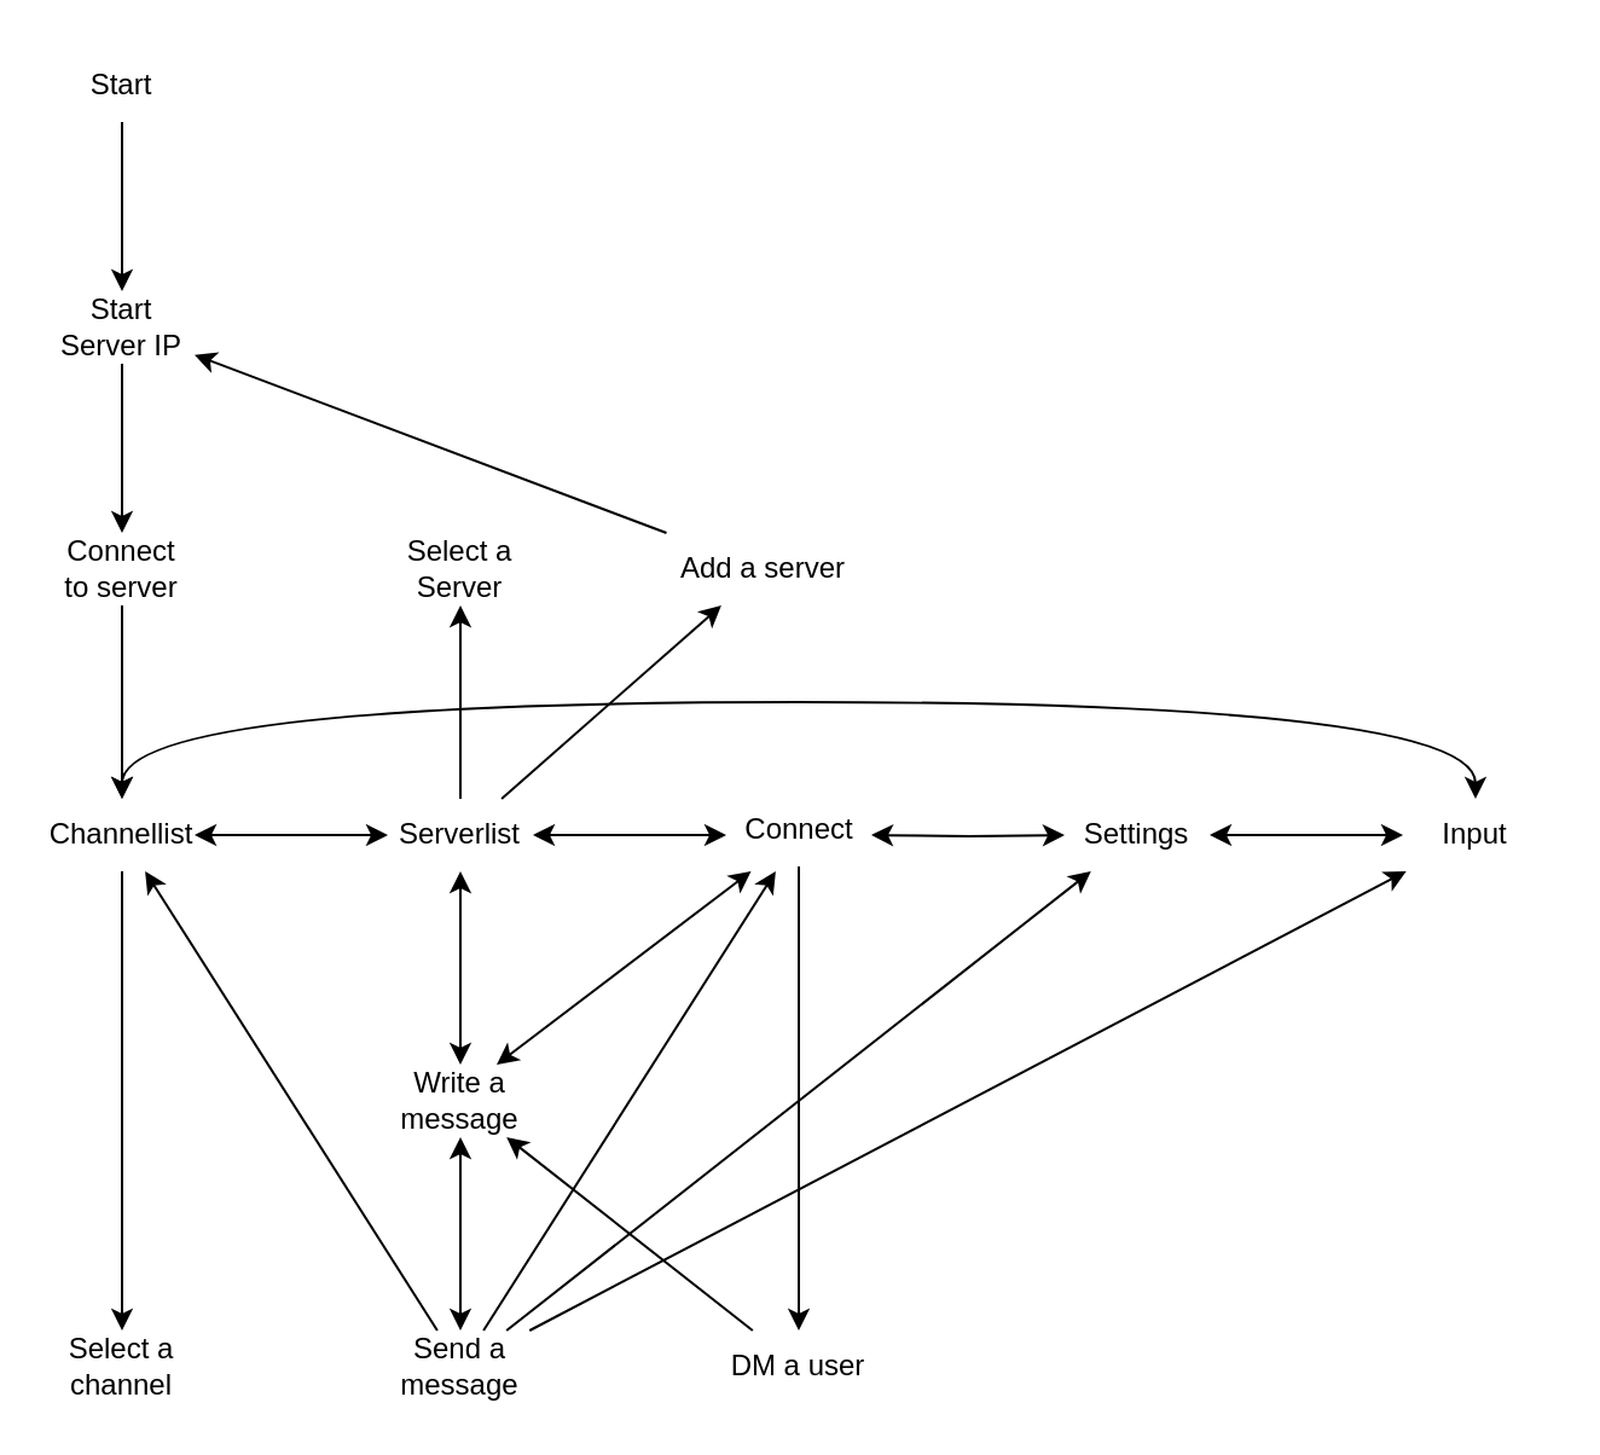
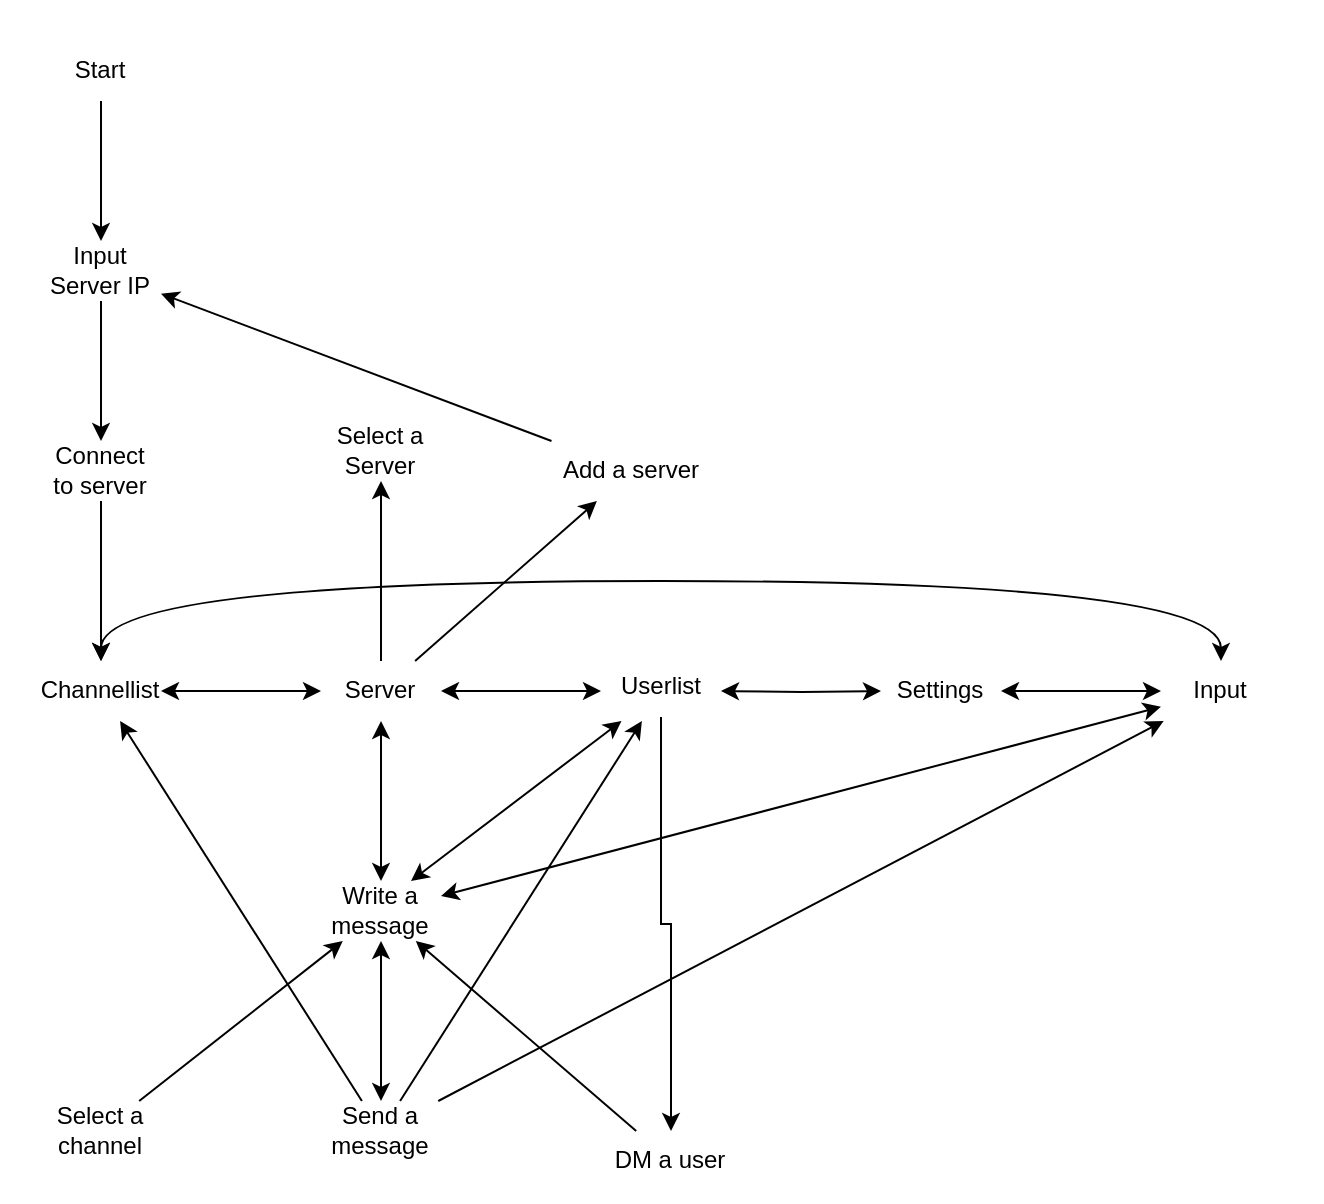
- <mxCell id="5" value="Start Server IP" style="text;html=1;align=center;verticalAlign=middle;whiteSpace=wrap;rounded=0;" vertex="1" parent="1"><mxGeometry x="20" y="120" width="60" height="30" as="geometry" /></mxCell>
+ <mxCell id="5" value="Input Server IP" style="text;html=1;align=center;verticalAlign=middle;whiteSpace=wrap;rounded=0;" vertex="1" parent="1"><mxGeometry x="20" y="120" width="60" height="30" as="geometry" /></mxCell>
- <mxCell id="20" value="Select a Server" style="text;html=1;align=center;verticalAlign=middle;whiteSpace=wrap;rounded=0;" vertex="1" parent="1"><mxGeometry x="160" y="220" width="60" height="30" as="geometry" /></mxCell>
+ <mxCell id="20" value="Select a Server" style="text;html=1;align=center;verticalAlign=middle;whiteSpace=wrap;rounded=0;" vertex="1" parent="1"><mxGeometry x="160" y="210" width="60" height="30" as="geometry" /></mxCell>
- <mxCell id="36" value="Connect" style="text;html=1;align=center;verticalAlign=middle;resizable=0;points=[];autosize=1;strokeColor=none;fillColor=none;" vertex="1" parent="1"><mxGeometry x="300" y="328" width="60" height="30" as="geometry" /></mxCell>
+ <mxCell id="36" value="Userlist" style="text;html=1;align=center;verticalAlign=middle;resizable=0;points=[];autosize=1;strokeColor=none;fillColor=none;" vertex="1" parent="1"><mxGeometry x="300" y="328" width="60" height="30" as="geometry" /></mxCell>
- <mxCell id="15" value="Serverlist" style="text;html=1;align=center;verticalAlign=middle;whiteSpace=wrap;rounded=0;" vertex="1" parent="1"><mxGeometry x="160" y="330" width="60" height="30" as="geometry" /></mxCell>
+ <mxCell id="15" value="Server" style="text;html=1;align=center;verticalAlign=middle;whiteSpace=wrap;rounded=0;" vertex="1" parent="1"><mxGeometry x="160" y="330" width="60" height="30" as="geometry" /></mxCell>
+ <mxCell id="29" style="rounded=0;orthogonalLoop=1;jettySize=auto;html=1;startArrow=classic;startFill=1;exitX=1;exitY=0.25;exitDx=0;exitDy=0;" edge="1" parent="1" source="18" target="32"><mxGeometry relative="1" as="geometry"><mxPoint x="489.091" y="440" as="sourcePoint" /></mxGeometry></mxCell>
- <mxCell id="7" style="edgeStyle=orthogonalEdgeStyle;rounded=0;orthogonalLoop=1;jettySize=auto;html=1;" edge="1" parent="1" source="8" target="26"><mxGeometry relative="1" as="geometry" /></mxCell>
- <mxCell id="24" style="rounded=0;orthogonalLoop=1;jettySize=auto;html=1;" edge="1" parent="1" source="23" target="28"><mxGeometry relative="1" as="geometry"><mxPoint x="339.545" y="550" as="sourcePoint" /></mxGeometry></mxCell>
+ <mxCell id="25" style="rounded=0;orthogonalLoop=1;jettySize=auto;html=1;" edge="1" parent="1" source="26" target="18"><mxGeometry relative="1" as="geometry" /></mxCell>
- <mxCell id="10" value="DM a user" style="text;html=1;align=center;verticalAlign=middle;whiteSpace=wrap;rounded=0;" vertex="1" parent="1"><mxGeometry x="300" y="550" width="60" height="30" as="geometry" /></mxCell>
+ <mxCell id="10" value="DM a user" style="text;html=1;align=center;verticalAlign=middle;whiteSpace=wrap;rounded=0;" vertex="1" parent="1"><mxGeometry x="305" y="565" width="60" height="30" as="geometry" /></mxCell>
